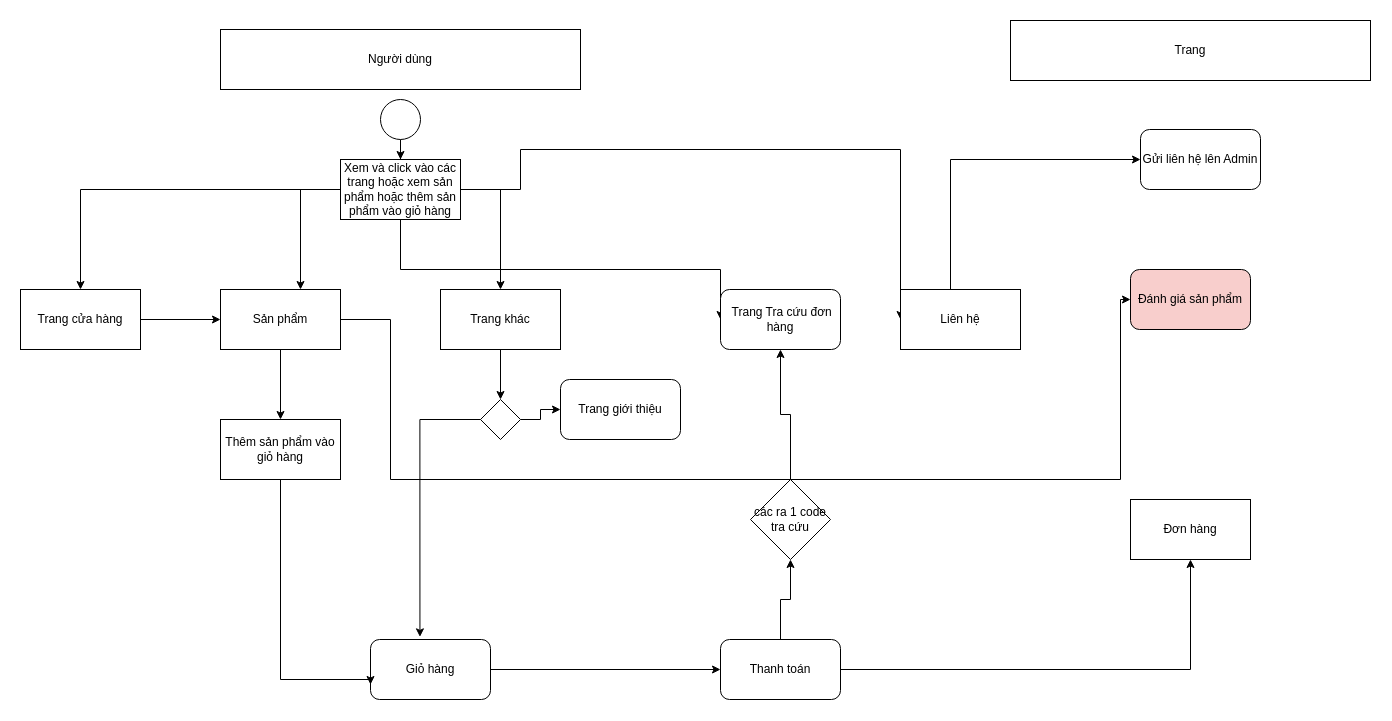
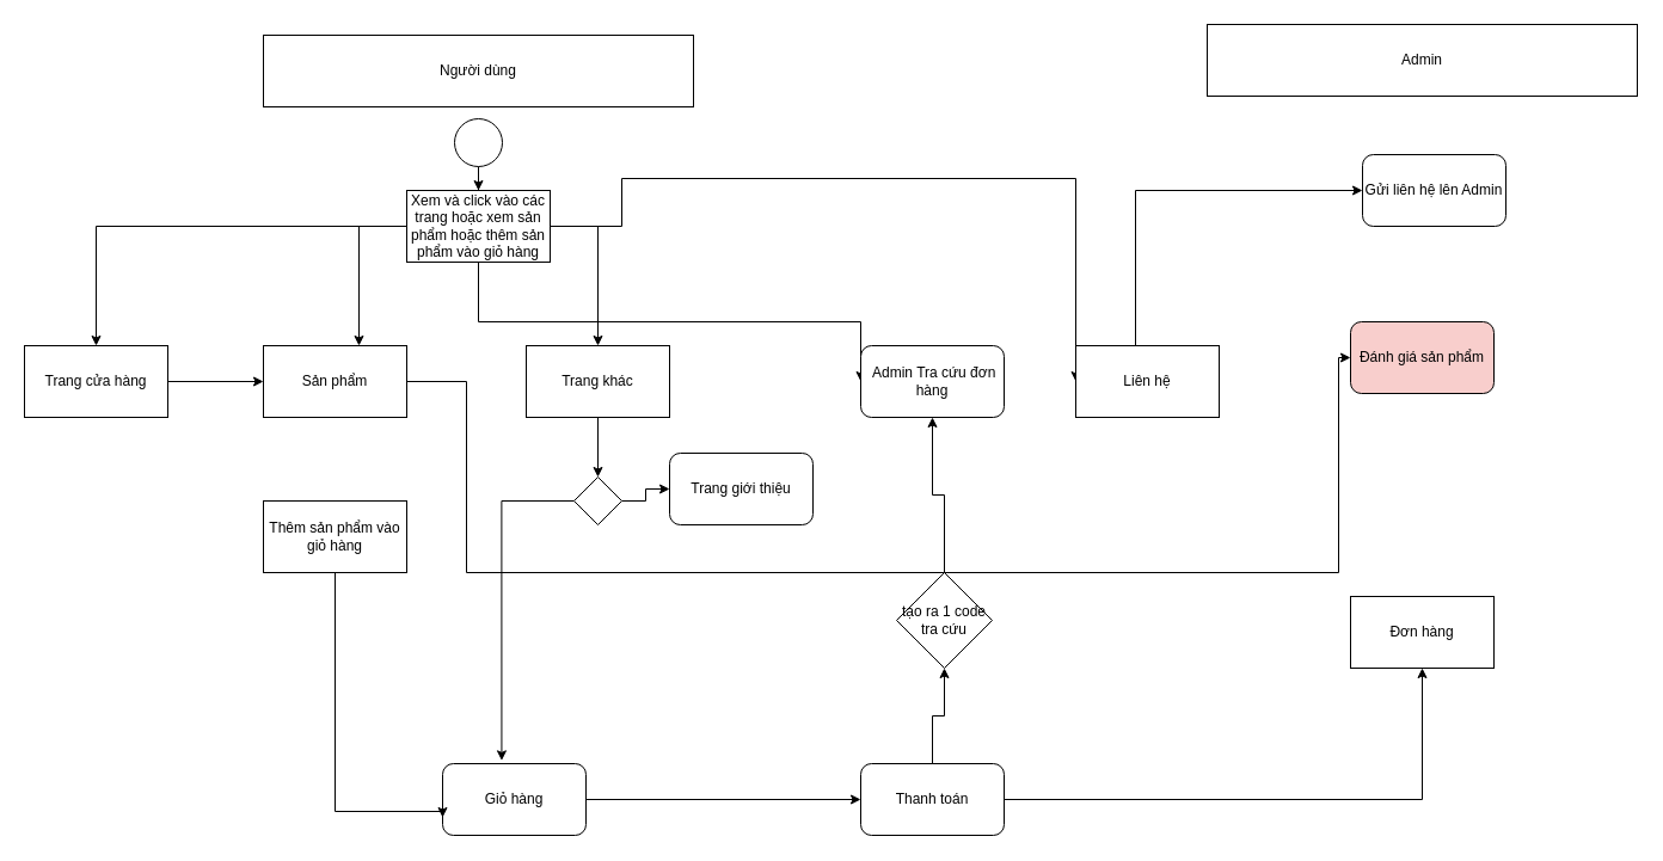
- <mxCell id="3" value="Trang" style="rounded=0;whiteSpace=wrap;html=1;" vertex="1" parent="1"><mxGeometry x="1010" y="20" width="360" height="60" as="geometry" /></mxCell>
+ <mxCell id="3" value="Admin" style="rounded=0;whiteSpace=wrap;html=1;" vertex="1" parent="1"><mxGeometry x="1010" y="20" width="360" height="60" as="geometry" /></mxCell>
- <mxCell id="18" value="&amp;nbsp;Trang Tra cứu đơn hàng" style="rounded=1;whiteSpace=wrap;html=1;" vertex="1" parent="1"><mxGeometry x="720" y="289" width="120" height="60" as="geometry" /></mxCell>
+ <mxCell id="18" value="&amp;nbsp;Admin Tra cứu đơn hàng" style="rounded=1;whiteSpace=wrap;html=1;" vertex="1" parent="1"><mxGeometry x="720" y="289" width="120" height="60" as="geometry" /></mxCell>
- <mxCell id="24" style="edgeStyle=orthogonalEdgeStyle;rounded=0;orthogonalLoop=1;jettySize=auto;html=1;" edge="1" parent="1" source="26" target="30"><mxGeometry relative="1" as="geometry" /></mxCell>
- <mxCell id="35" value="các ra 1 code tra cứu" style="rhombus;whiteSpace=wrap;html=1;" vertex="1" parent="1"><mxGeometry x="750" y="479" width="80" height="80" as="geometry" /></mxCell>
+ <mxCell id="35" value="tạo ra 1 code tra cứu" style="rhombus;whiteSpace=wrap;html=1;" vertex="1" parent="1"><mxGeometry x="750" y="479" width="80" height="80" as="geometry" /></mxCell>
